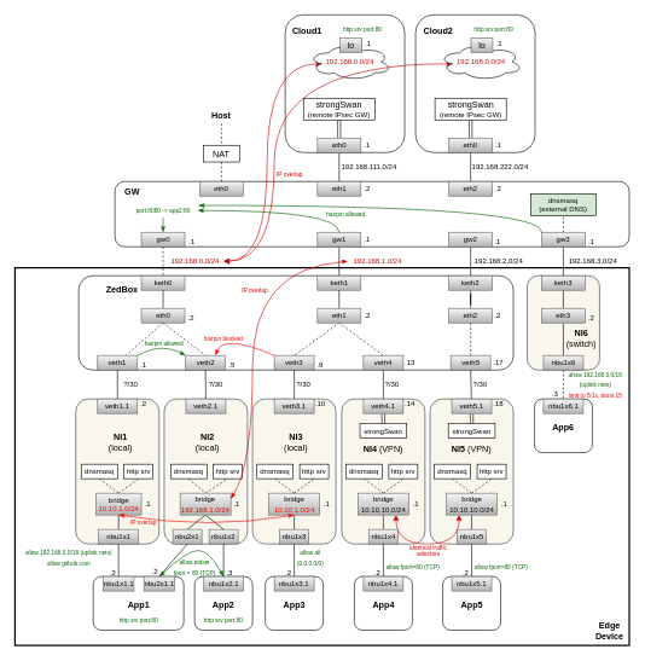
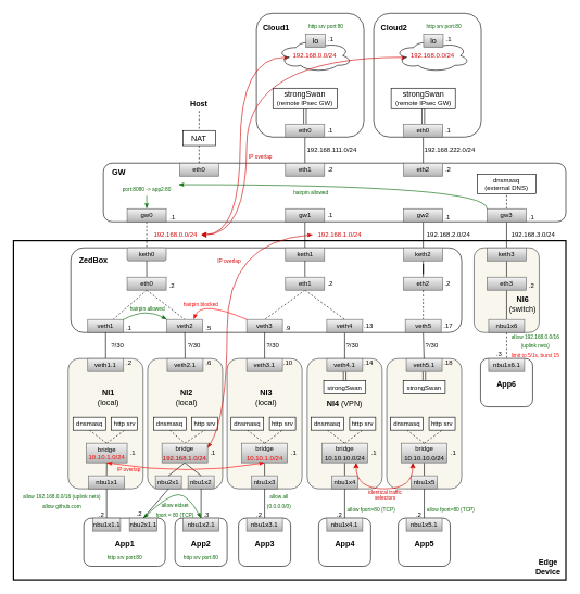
- <mxCell id="13" value="&lt;div style=&quot;font-size: 10px&quot;&gt;&lt;font style=&quot;font-size: 10px&quot;&gt;dnsmasq&lt;/font&gt;&lt;/div&gt;&lt;div style=&quot;font-size: 10px&quot;&gt;&lt;font style=&quot;font-size: 10px&quot;&gt;(external DNS)&lt;br&gt;&lt;/font&gt;&lt;/div&gt;" style="rounded=0;whiteSpace=wrap;html=1;fillColor=#d5e8d4;" parent="1" vertex="1"><mxGeometry x="732" y="267" width="90" height="30" as="geometry" /></mxCell>
+ <mxCell id="13" value="&lt;div style=&quot;font-size: 10px&quot;&gt;&lt;font style=&quot;font-size: 10px&quot;&gt;dnsmasq&lt;/font&gt;&lt;/div&gt;&lt;div style=&quot;font-size: 10px&quot;&gt;&lt;font style=&quot;font-size: 10px&quot;&gt;(external DNS)&lt;br&gt;&lt;/font&gt;&lt;/div&gt;" style="rounded=0;whiteSpace=wrap;html=1;" parent="1" vertex="1"><mxGeometry x="732" y="267" width="90" height="30" as="geometry" /></mxCell>
- <mxCell id="8" style="edgeStyle=orthogonalEdgeStyle;rounded=0;orthogonalLoop=1;jettySize=auto;html=1;exitX=0.5;exitY=0;exitDx=0;exitDy=0;entryX=1;entryY=0.5;entryDx=0;entryDy=0;startArrow=none;startFill=0;endArrow=classicThin;endFill=1;strokeColor=#006600;curved=1;" parent="1" source="9" target="114" edge="1"><mxGeometry relative="1" as="geometry" /></mxCell>
- <mxCell id="17" value="&lt;font style=&quot;font-size: 10px&quot;&gt;keth0&lt;/font&gt;" style="rounded=0;whiteSpace=wrap;html=1;gradientColor=#b3b3b3;fillColor=#f5f5f5;strokeColor=#666666;" parent="1" vertex="1"><mxGeometry x="194.5" y="380" width="60" height="20" as="geometry" /></mxCell>
+ <mxCell id="17" value="&lt;font style=&quot;font-size: 10px&quot;&gt;keth0&lt;/font&gt;" style="whiteSpace=wrap;html=1;gradientColor=#b3b3b3;fillColor=#f5f5f5;strokeColor=#666666;rounded=1;" parent="1" vertex="1"><mxGeometry x="194.5" y="380" width="60" height="20" as="geometry" /></mxCell>
- <mxCell id="16" value="&lt;b&gt;ZedBox&lt;/b&gt;" style="text;html=1;strokeColor=none;fillColor=none;align=center;verticalAlign=middle;whiteSpace=wrap;rounded=0;" parent="1" vertex="1"><mxGeometry x="147.5" y="390" width="40" height="20" as="geometry" /></mxCell>
+ <mxCell id="16" value="&lt;b&gt;ZedBox&lt;/b&gt;" style="text;html=1;strokeColor=none;fillColor=none;align=center;verticalAlign=middle;whiteSpace=wrap;rounded=0;" parent="1" vertex="1"><mxGeometry x="122.5" y="390" width="40" height="20" as="geometry" /></mxCell>
+ <mxCell id="135" value="&lt;font style=&quot;font-size: 10px&quot;&gt;.6&lt;/font&gt;" style="text;html=1;strokeColor=none;fillColor=none;align=center;verticalAlign=middle;whiteSpace=wrap;rounded=0;" parent="1" vertex="1"><mxGeometry x="311" y="550" width="17" height="14" as="geometry" /></mxCell>
- <mxCell id="202" value="&lt;div&gt;&lt;b&gt;NI5 &lt;/b&gt;(VPN)&lt;/div&gt;" style="text;html=1;strokeColor=none;fillColor=none;align=center;verticalAlign=middle;whiteSpace=wrap;rounded=0;" vertex="1" parent="1"><mxGeometry x="612" y="604" width="77" height="30" as="geometry" /></mxCell>
